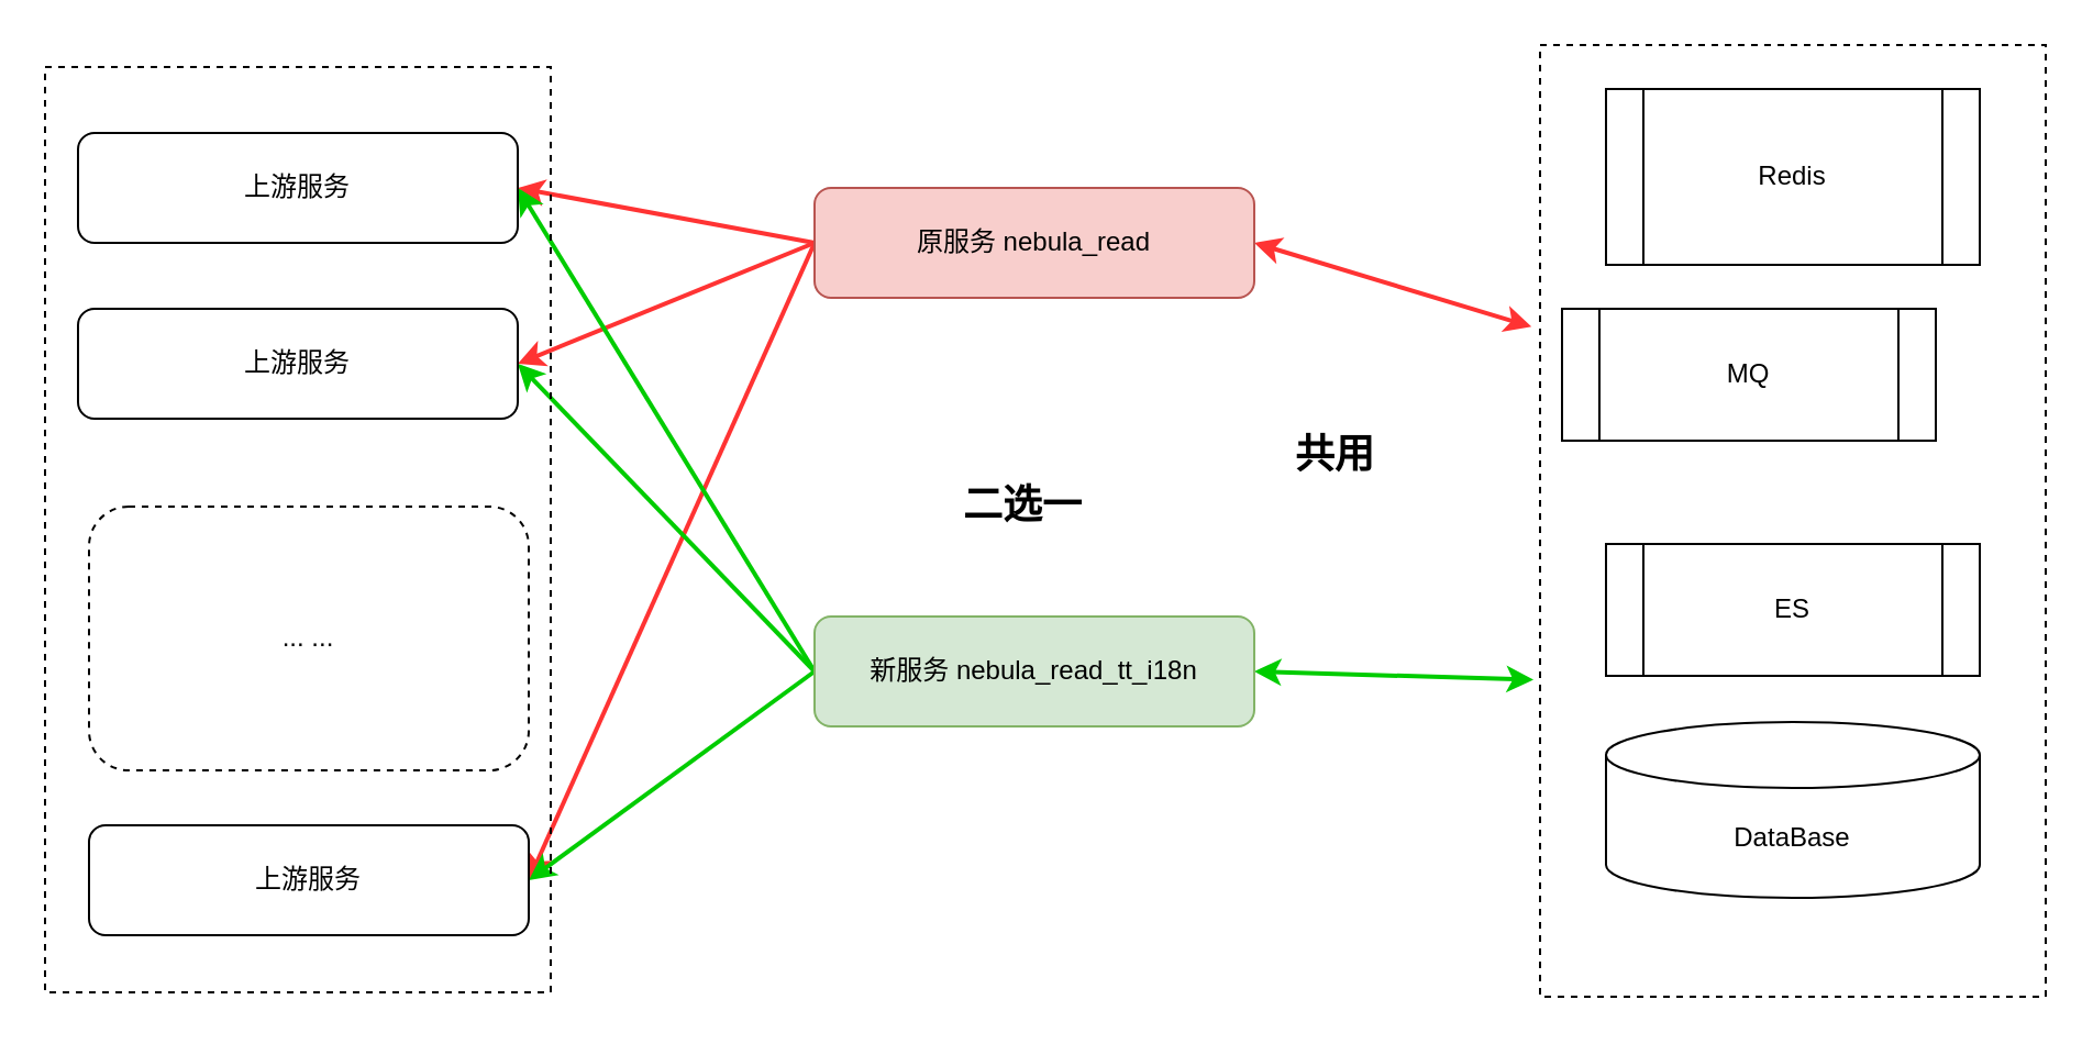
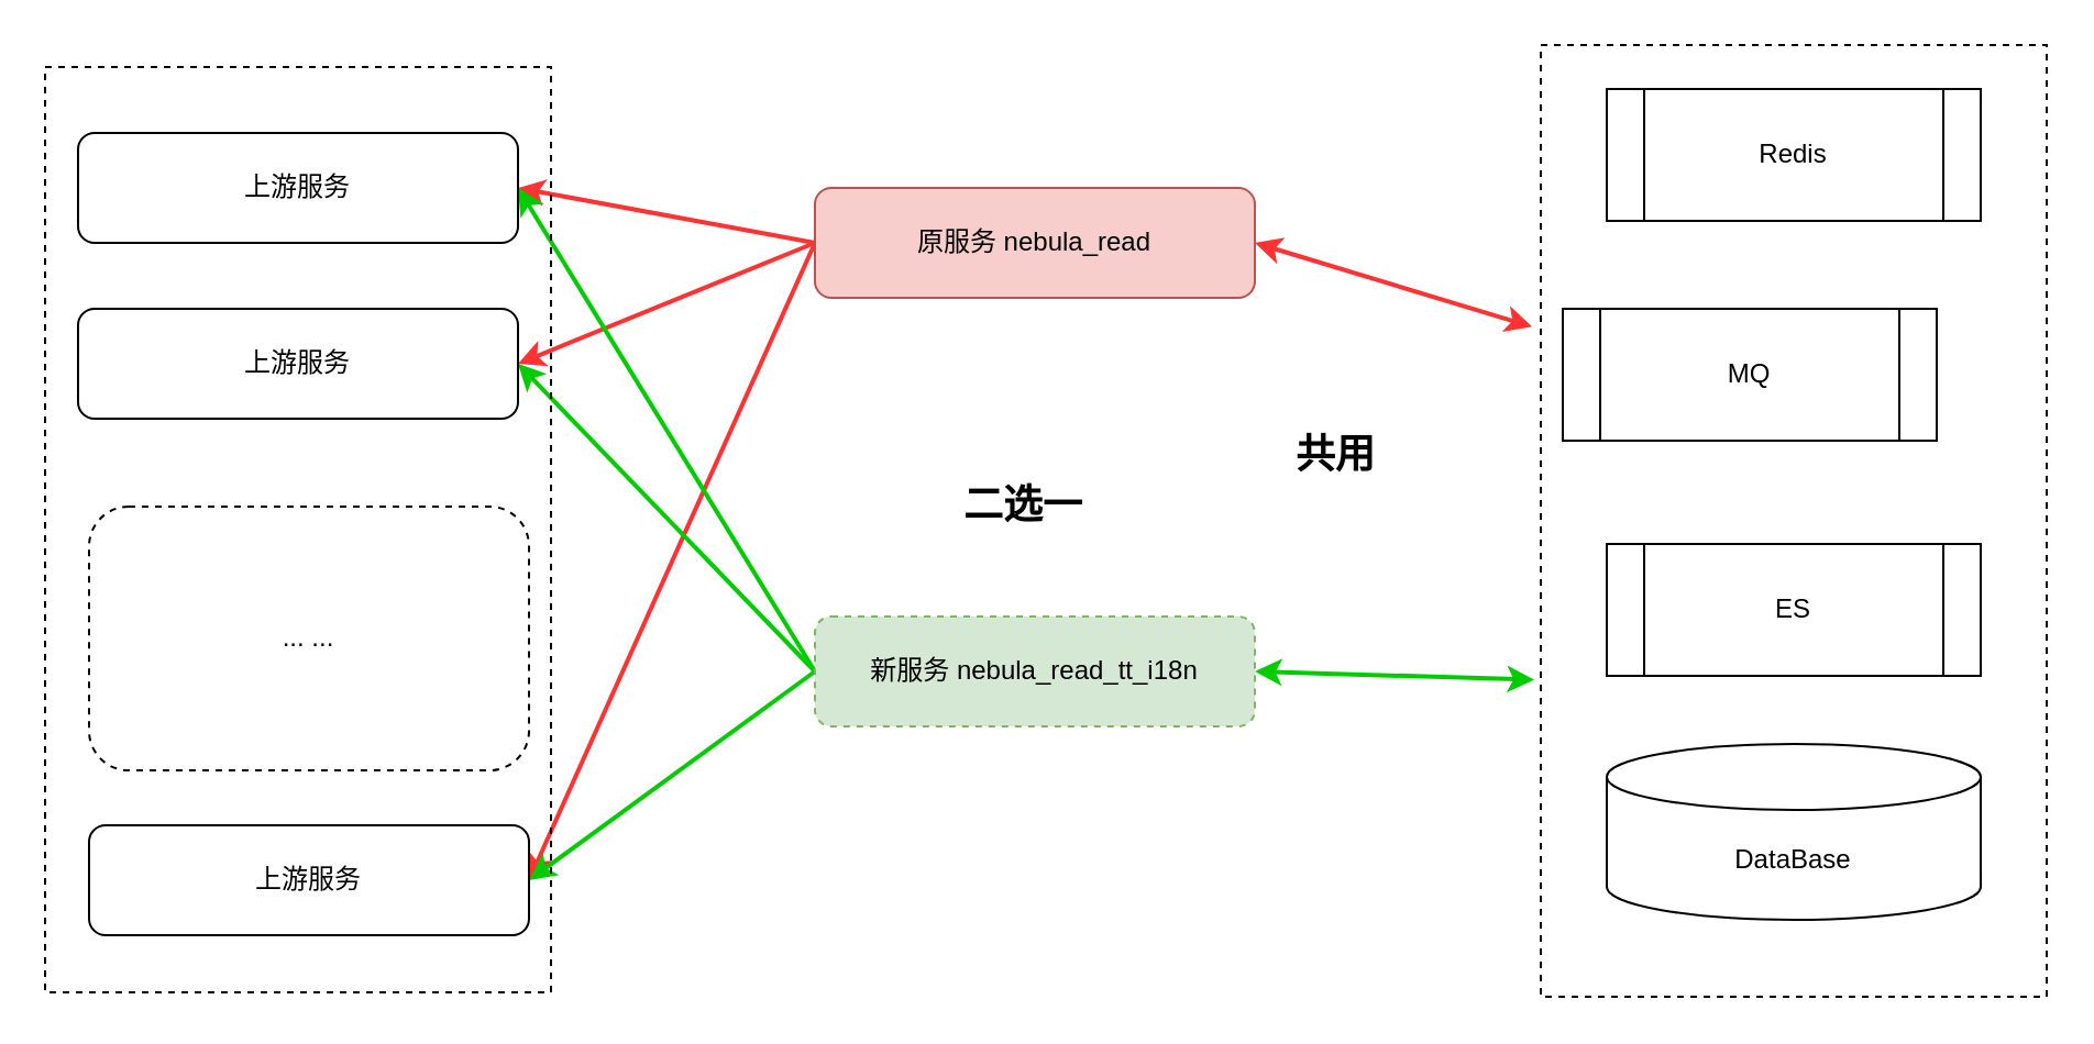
- <mxCell id="13" value="Redis" style="shape=process;whiteSpace=wrap;html=1;backgroundOutline=1;" vertex="1" parent="1"><mxGeometry x="730" y="40" width="170" height="80" as="geometry" /></mxCell>
+ <mxCell id="13" value="Redis" style="shape=process;whiteSpace=wrap;html=1;backgroundOutline=1;" vertex="1" parent="1"><mxGeometry x="730" y="40" width="170" height="60" as="geometry" /></mxCell>
- <mxCell id="12" value="新服务 nebula_read_tt_i18n" style="rounded=1;whiteSpace=wrap;html=1;fillColor=#d5e8d4;strokeColor=#82b366;" vertex="1" parent="1"><mxGeometry x="370" y="280" width="200" height="50" as="geometry" /></mxCell>
+ <mxCell id="12" value="新服务 nebula_read_tt_i18n" style="rounded=1;whiteSpace=wrap;html=1;fillColor=#d5e8d4;strokeColor=#82b366;dashed=1;" vertex="1" parent="1"><mxGeometry x="370" y="280" width="200" height="50" as="geometry" /></mxCell>
- <mxCell id="15" value="DataBase" style="shape=cylinder3;whiteSpace=wrap;html=1;boundedLbl=1;backgroundOutline=1;size=15;" vertex="1" parent="1"><mxGeometry x="730" y="328" width="170" height="80" as="geometry" /></mxCell>
+ <mxCell id="15" value="DataBase" style="shape=cylinder3;whiteSpace=wrap;html=1;boundedLbl=1;backgroundOutline=1;size=15;" vertex="1" parent="1"><mxGeometry x="730" y="338" width="170" height="80" as="geometry" /></mxCell>
